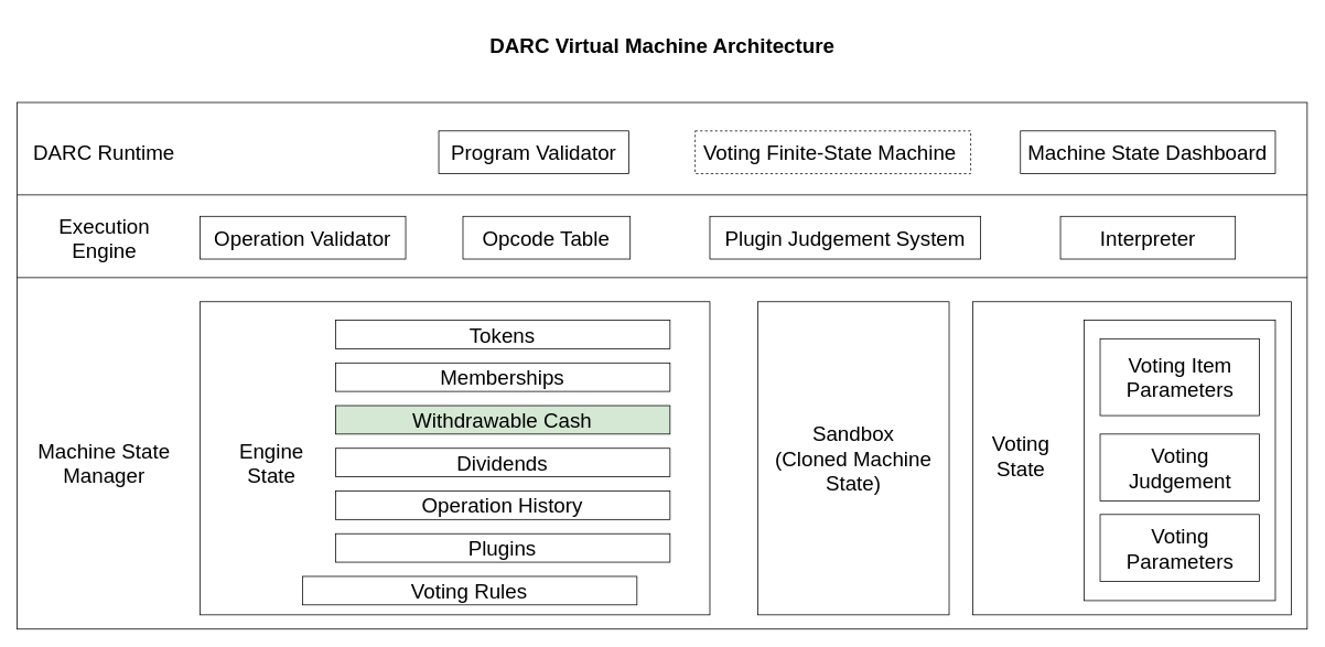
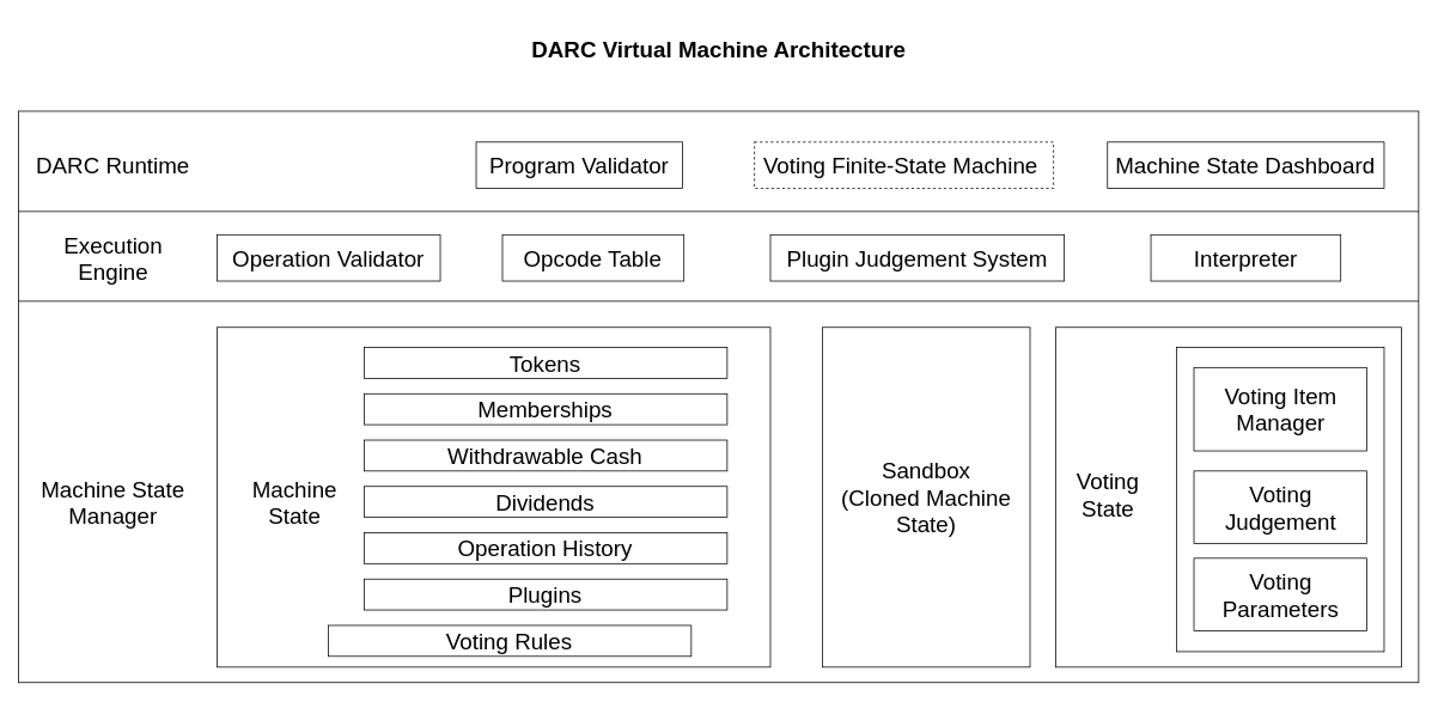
- <mxCell id="21" value="Voting Item Parameters" style="rounded=0;whiteSpace=wrap;html=1;fontSize=25;" parent="4" vertex="1"><mxGeometry x="1309.63" y="388.93" width="192.593" height="92.93" as="geometry" /></mxCell>
+ <mxCell id="21" value="Voting Item Manager" style="rounded=0;whiteSpace=wrap;html=1;fontSize=25;" parent="4" vertex="1"><mxGeometry x="1309.63" y="388.93" width="192.593" height="92.93" as="geometry" /></mxCell>
- <mxCell id="13" value="Withdrawable Cash" style="rounded=0;whiteSpace=wrap;html=1;fontSize=25;fillColor=#d5e8d4;" parent="4" vertex="1"><mxGeometry x="385.185" y="469.814" width="404.444" height="34.419" as="geometry" /></mxCell>
+ <mxCell id="13" value="Withdrawable Cash" style="rounded=0;whiteSpace=wrap;html=1;fontSize=25;" parent="4" vertex="1"><mxGeometry x="385.185" y="469.814" width="404.444" height="34.419" as="geometry" /></mxCell>
- <mxCell id="10" value="Engine State" style="text;html=1;strokeColor=none;fillColor=none;align=center;verticalAlign=middle;whiteSpace=wrap;rounded=0;fontSize=25;" parent="4" vertex="1"><mxGeometry x="250.37" y="512.837" width="115.556" height="51.628" as="geometry" /></mxCell>
+ <mxCell id="10" value="Machine State" style="text;html=1;strokeColor=none;fillColor=none;align=center;verticalAlign=middle;whiteSpace=wrap;rounded=0;fontSize=25;" parent="4" vertex="1"><mxGeometry x="250.37" y="512.837" width="115.556" height="51.628" as="geometry" /></mxCell>
